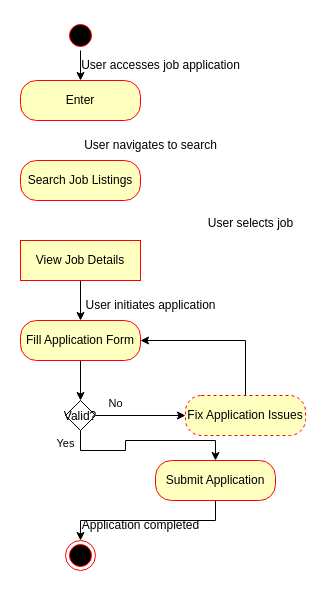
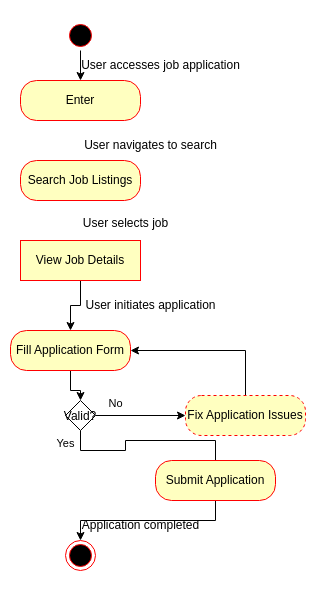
- <mxCell id="22" value="User selects job" style="text;html=1;align=center;verticalAlign=middle;resizable=0;points=[];autosize=1;strokeColor=none;fillColor=none;" vertex="1" parent="1"><mxGeometry x="195" y="208" width="110" height="30" as="geometry" /></mxCell>
+ <mxCell id="22" value="User selects job" style="text;html=1;align=center;verticalAlign=middle;resizable=0;points=[];autosize=1;strokeColor=none;fillColor=none;" vertex="1" parent="1"><mxGeometry x="70" y="208" width="110" height="30" as="geometry" /></mxCell>
- <mxCell id="9" value="Fill Application Form" style="rounded=1;whiteSpace=wrap;html=1;arcSize=40;fontColor=#000000;fillColor=#ffffc0;strokeColor=#ff0000;" parent="1" vertex="1"><mxGeometry x="20" y="320" width="120" height="40" as="geometry" /></mxCell>
+ <mxCell id="9" value="Fill Application Form" style="rounded=1;whiteSpace=wrap;html=1;arcSize=40;fontColor=#000000;fillColor=#ffffc0;strokeColor=#ff0000;" parent="1" vertex="1"><mxGeometry x="10" y="330" width="120" height="40" as="geometry" /></mxCell>
- <mxCell id="10" style="edgeStyle=orthogonalEdgeStyle;rounded=0;orthogonalLoop=1;jettySize=auto;html=1;exitX=0.5;exitY=1;exitDx=0;exitDy=0;" parent="1" source="12" target="14" edge="1"><mxGeometry relative="1" as="geometry"><mxPoint x="80" y="470" as="targetPoint" /></mxGeometry></mxCell>
+ <mxCell id="10" style="edgeStyle=orthogonalEdgeStyle;rounded=0;orthogonalLoop=1;jettySize=auto;html=1;exitX=0.5;exitY=1;exitDx=0;exitDy=0;endArrow=none;" parent="1" source="12" target="14" edge="1"><mxGeometry relative="1" as="geometry"><mxPoint x="80" y="470" as="targetPoint" /></mxGeometry></mxCell>
